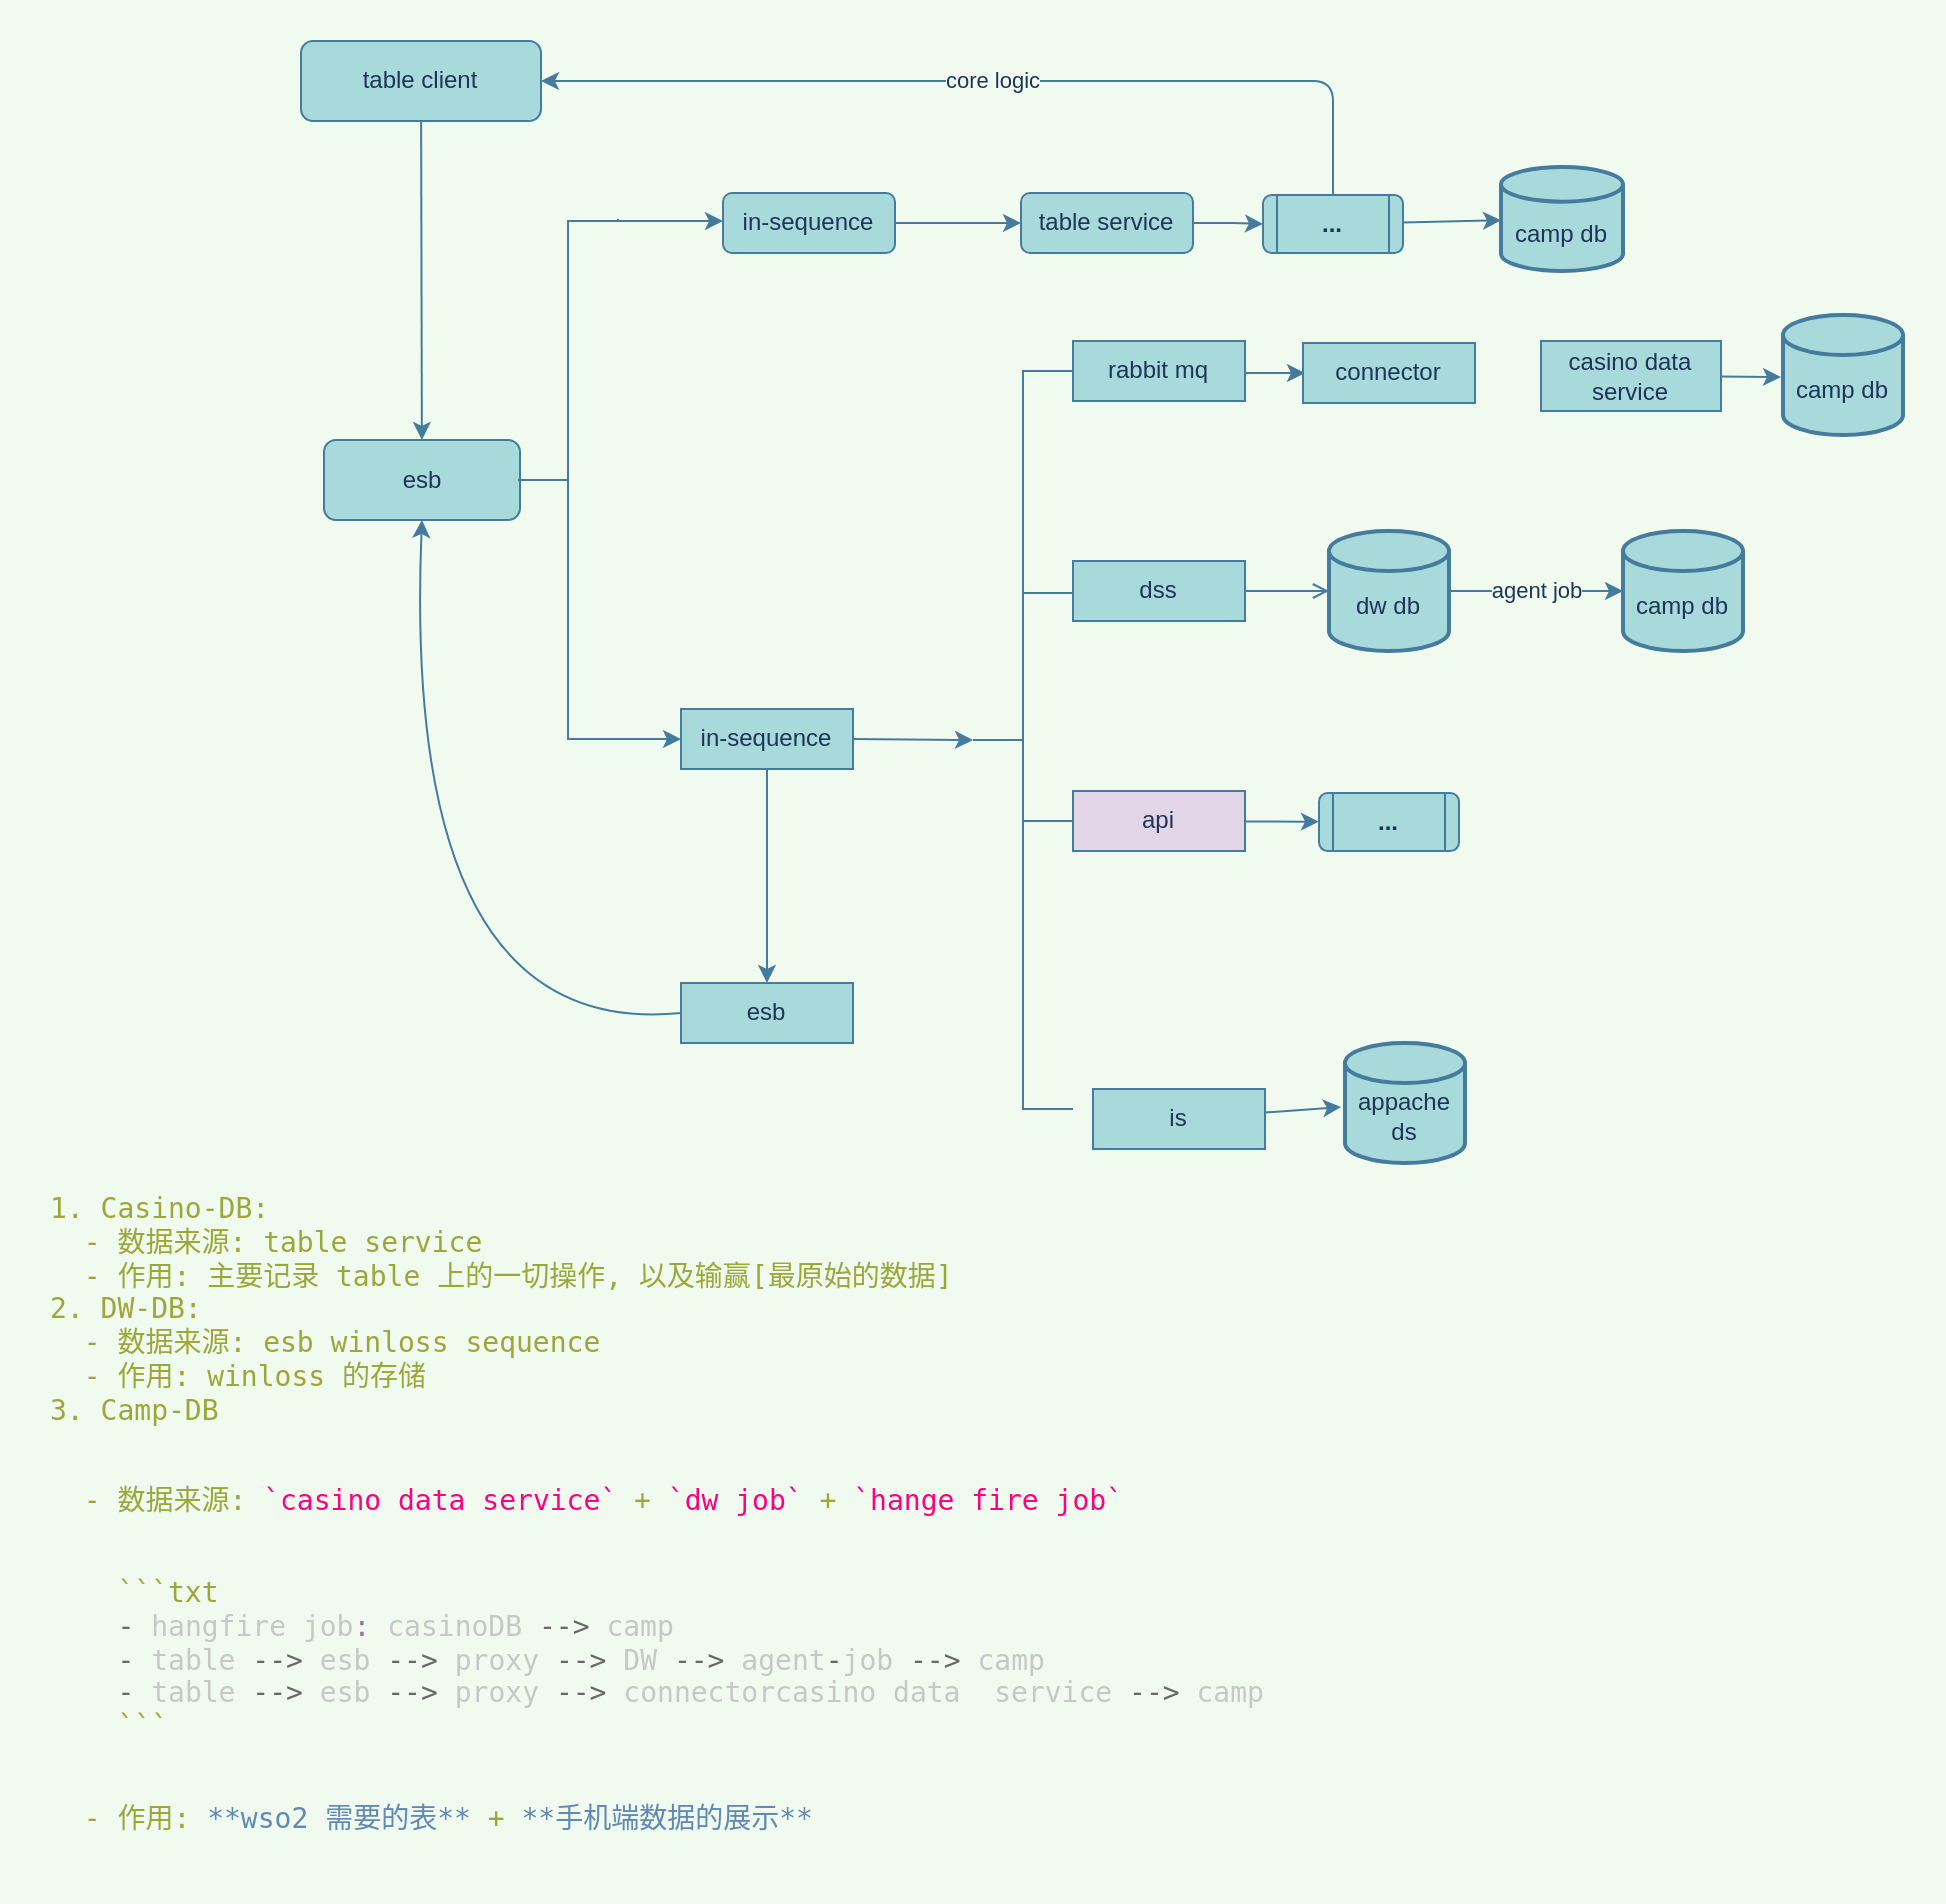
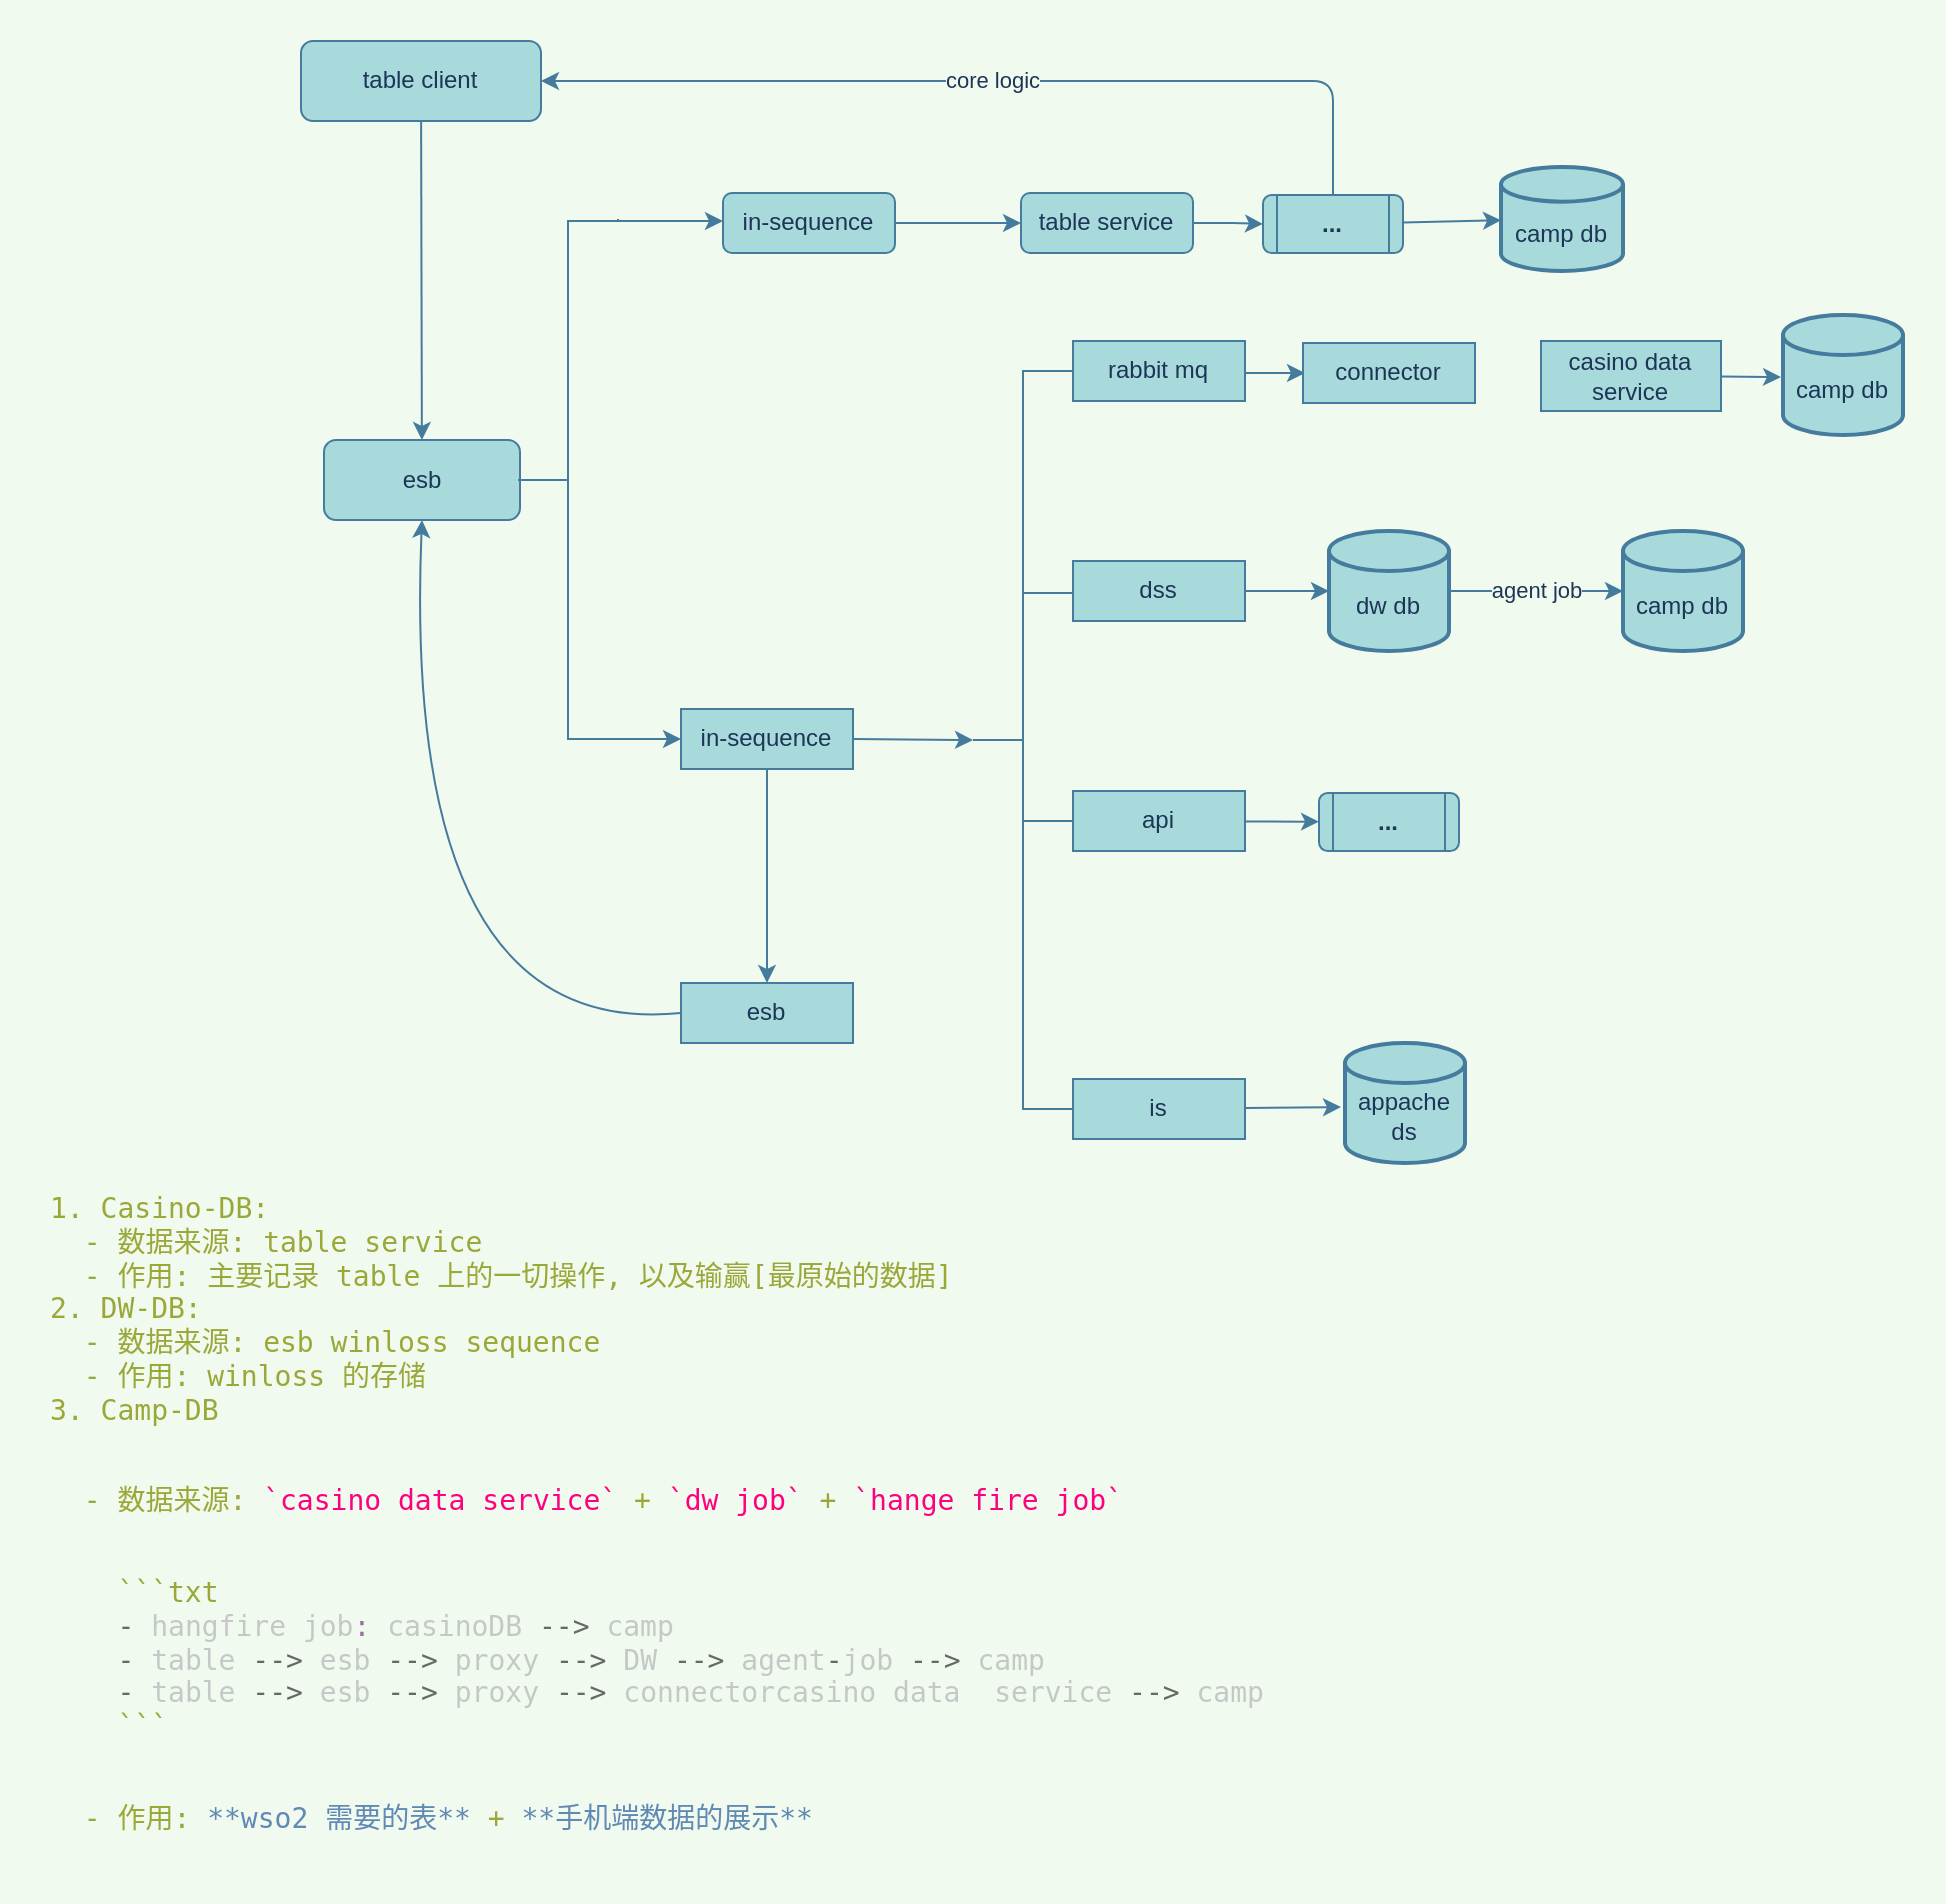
- <mxCell id="22" style="edgeStyle=none;rounded=0;orthogonalLoop=1;jettySize=auto;html=1;entryX=0;entryY=0.5;entryDx=0;entryDy=0;entryPerimeter=0;labelBackgroundColor=#F1FAEE;strokeColor=#457B9D;fontColor=#1D3557;endArrow=open;" edge="1" parent="1" source="23" target="33"><mxGeometry relative="1" as="geometry"><mxPoint x="650" y="295" as="targetPoint" /></mxGeometry></mxCell>
+ <mxCell id="22" style="edgeStyle=none;rounded=0;orthogonalLoop=1;jettySize=auto;html=1;entryX=0;entryY=0.5;entryDx=0;entryDy=0;entryPerimeter=0;labelBackgroundColor=#F1FAEE;strokeColor=#457B9D;fontColor=#1D3557;" edge="1" parent="1" source="23" target="33"><mxGeometry relative="1" as="geometry"><mxPoint x="650" y="295" as="targetPoint" /></mxGeometry></mxCell>
- <mxCell id="39" value="api" style="whiteSpace=wrap;html=1;align=center;strokeWidth=1;fillColor=#e1d5e7;strokeColor=#457B9D;fontColor=#1D3557;" vertex="1" parent="1"><mxGeometry x="536" y="395" width="86" height="30" as="geometry" /></mxCell>
+ <mxCell id="39" value="api" style="whiteSpace=wrap;html=1;align=center;strokeWidth=1;fillColor=#A8DADC;strokeColor=#457B9D;fontColor=#1D3557;" vertex="1" parent="1"><mxGeometry x="536" y="395" width="86" height="30" as="geometry" /></mxCell>
- <mxCell id="25" value="is" style="whiteSpace=wrap;html=1;align=center;strokeWidth=1;fillColor=#A8DADC;strokeColor=#457B9D;fontColor=#1D3557;" vertex="1" parent="1"><mxGeometry x="546" y="544" width="86" height="30" as="geometry" /></mxCell>
+ <mxCell id="25" value="is" style="whiteSpace=wrap;html=1;align=center;strokeWidth=1;fillColor=#A8DADC;strokeColor=#457B9D;fontColor=#1D3557;" vertex="1" parent="1"><mxGeometry x="536" y="539" width="86" height="30" as="geometry" /></mxCell>
